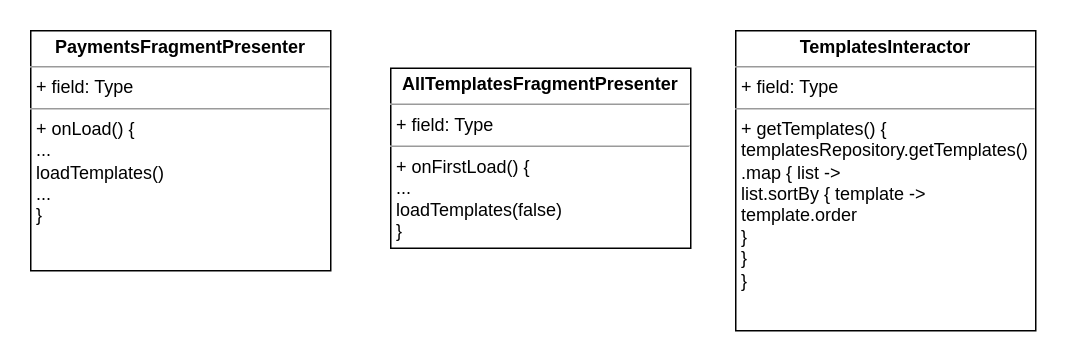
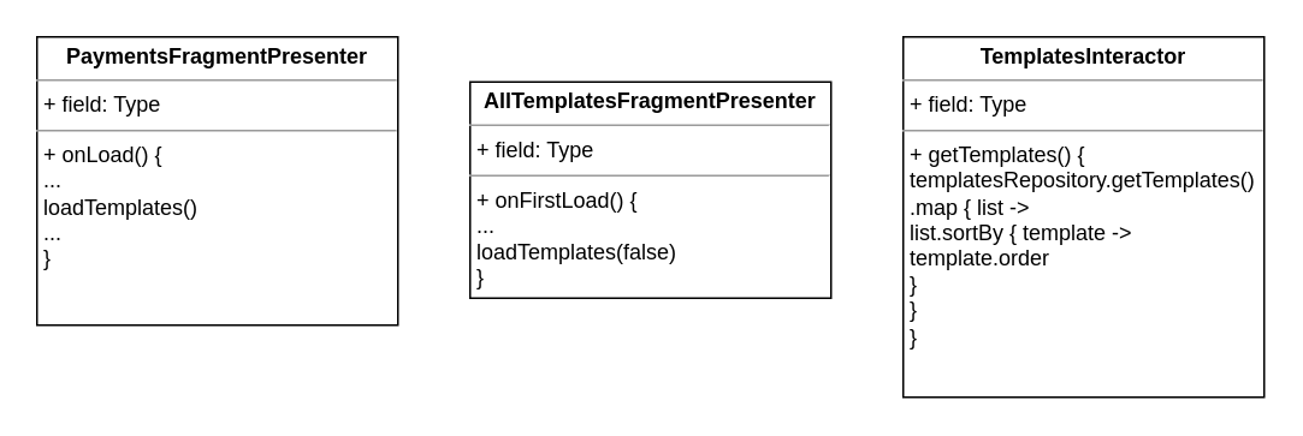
- <mxCell id="4" value="&lt;p style=&quot;margin:0px;margin-top:4px;text-align:center;&quot;&gt;&lt;b&gt;TemplatesInteractor&lt;/b&gt;&lt;/p&gt;&lt;hr size=&quot;1&quot;&gt;&lt;p style=&quot;margin:0px;margin-left:4px;&quot;&gt;+ field: Type&lt;/p&gt;&lt;hr size=&quot;1&quot;&gt;&lt;p style=&quot;margin:0px;margin-left:4px;&quot;&gt;+ getTemplates() {&lt;/p&gt;&lt;p style=&quot;margin:0px;margin-left:4px;&quot;&gt;templatesRepository.getTemplates()&lt;/p&gt;&lt;p style=&quot;margin:0px;margin-left:4px;&quot;&gt;.map { list -&amp;gt;&lt;br&gt;&lt;/p&gt;&lt;p style=&quot;margin:0px;margin-left:4px;&quot;&gt;list.sortBy { template -&amp;gt;&lt;br&gt;&lt;/p&gt;&lt;p style=&quot;margin:0px;margin-left:4px;&quot;&gt;template.order&lt;br&gt;&lt;/p&gt;&lt;p style=&quot;margin:0px;margin-left:4px;&quot;&gt;}&lt;br&gt;&lt;/p&gt;&lt;p style=&quot;margin:0px;margin-left:4px;&quot;&gt;}&lt;br&gt;&lt;/p&gt;&lt;p style=&quot;margin:0px;margin-left:4px;&quot;&gt;}&lt;br&gt;&lt;/p&gt;" style="verticalAlign=top;align=left;overflow=fill;fontSize=12;fontFamily=Helvetica;html=1;" vertex="1" parent="1"><mxGeometry x="490" y="20" width="200" height="200" as="geometry" /></mxCell>
+ <mxCell id="4" value="&lt;p style=&quot;margin:0px;margin-top:4px;text-align:center;&quot;&gt;&lt;b&gt;TemplatesInteractor&lt;/b&gt;&lt;/p&gt;&lt;hr size=&quot;1&quot;&gt;&lt;p style=&quot;margin:0px;margin-left:4px;&quot;&gt;+ field: Type&lt;/p&gt;&lt;hr size=&quot;1&quot;&gt;&lt;p style=&quot;margin:0px;margin-left:4px;&quot;&gt;+ getTemplates() {&lt;/p&gt;&lt;p style=&quot;margin:0px;margin-left:4px;&quot;&gt;templatesRepository.getTemplates()&lt;/p&gt;&lt;p style=&quot;margin:0px;margin-left:4px;&quot;&gt;.map { list -&amp;gt;&lt;br&gt;&lt;/p&gt;&lt;p style=&quot;margin:0px;margin-left:4px;&quot;&gt;list.sortBy { template -&amp;gt;&lt;br&gt;&lt;/p&gt;&lt;p style=&quot;margin:0px;margin-left:4px;&quot;&gt;template.order&lt;br&gt;&lt;/p&gt;&lt;p style=&quot;margin:0px;margin-left:4px;&quot;&gt;}&lt;br&gt;&lt;/p&gt;&lt;p style=&quot;margin:0px;margin-left:4px;&quot;&gt;}&lt;br&gt;&lt;/p&gt;&lt;p style=&quot;margin:0px;margin-left:4px;&quot;&gt;}&lt;br&gt;&lt;/p&gt;" style="verticalAlign=top;align=left;overflow=fill;fontSize=12;fontFamily=Helvetica;html=1;" vertex="1" parent="1"><mxGeometry x="500" y="20" width="200" height="200" as="geometry" /></mxCell>
